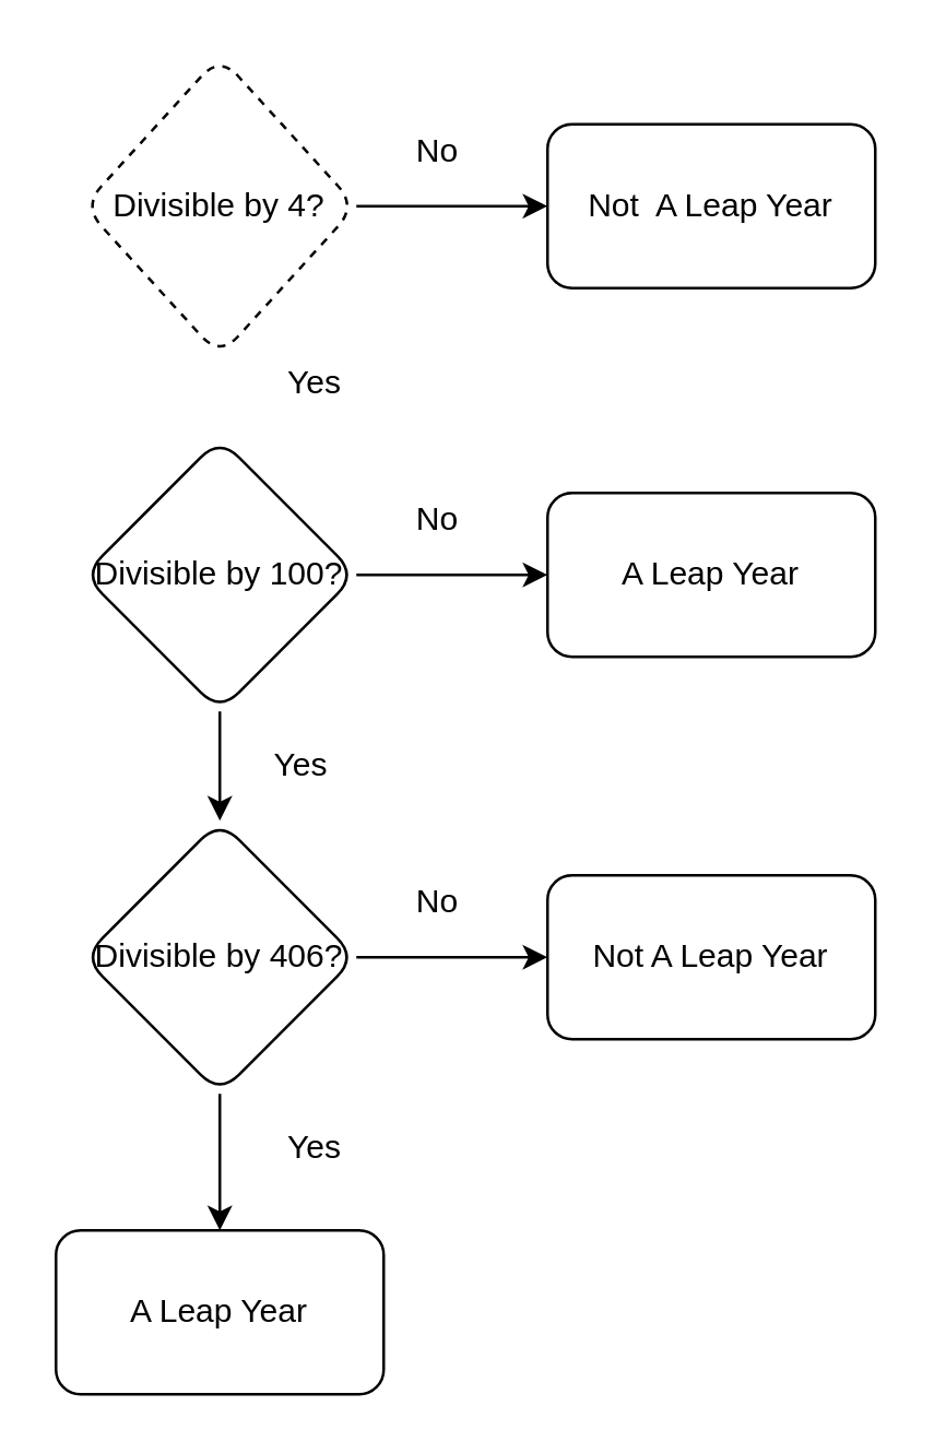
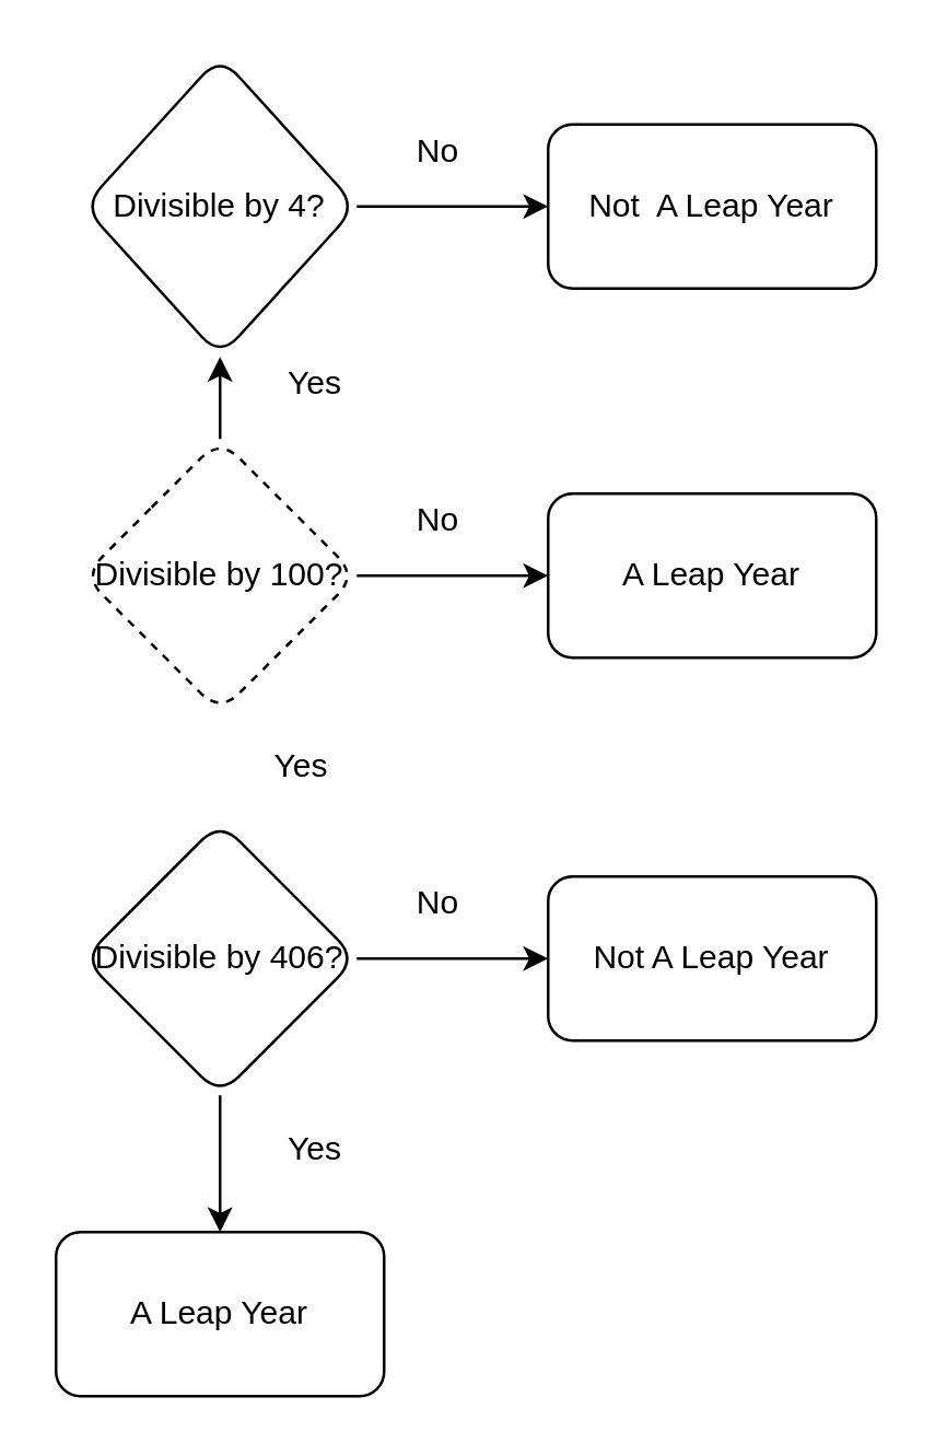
- <mxCell id="3" value="Divisible by 4?" style="rhombus;whiteSpace=wrap;html=1;rounded=1;dashed=1;" vertex="1" parent="1"><mxGeometry x="30" y="20" width="100" height="110" as="geometry" /></mxCell>
+ <mxCell id="3" value="Divisible by 4?" style="rhombus;whiteSpace=wrap;html=1;rounded=1;" vertex="1" parent="1"><mxGeometry x="30" y="20" width="100" height="110" as="geometry" /></mxCell>
- <mxCell id="8" value="Divisible by 100?" style="rhombus;whiteSpace=wrap;html=1;rounded=1;" vertex="1" parent="1"><mxGeometry x="30" y="160" width="100" height="100" as="geometry" /></mxCell>
+ <mxCell id="8" value="Divisible by 100?" style="rhombus;whiteSpace=wrap;html=1;rounded=1;dashed=1;" vertex="1" parent="1"><mxGeometry x="30" y="160" width="100" height="100" as="geometry" /></mxCell>
- <mxCell id="6" value="" style="edgeStyle=orthogonalEdgeStyle;rounded=0;orthogonalLoop=1;jettySize=auto;html=1;" edge="1" parent="1" source="8" target="11"><mxGeometry relative="1" as="geometry" /></mxCell>
+ <mxCell id="6" value="" style="edgeStyle=orthogonalEdgeStyle;rounded=0;orthogonalLoop=1;jettySize=auto;html=1;" edge="1" parent="1" source="8" target="3"><mxGeometry relative="1" as="geometry" /></mxCell>
